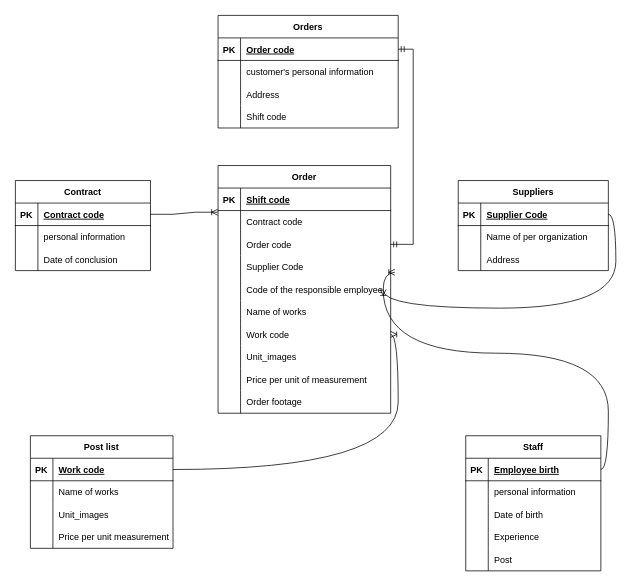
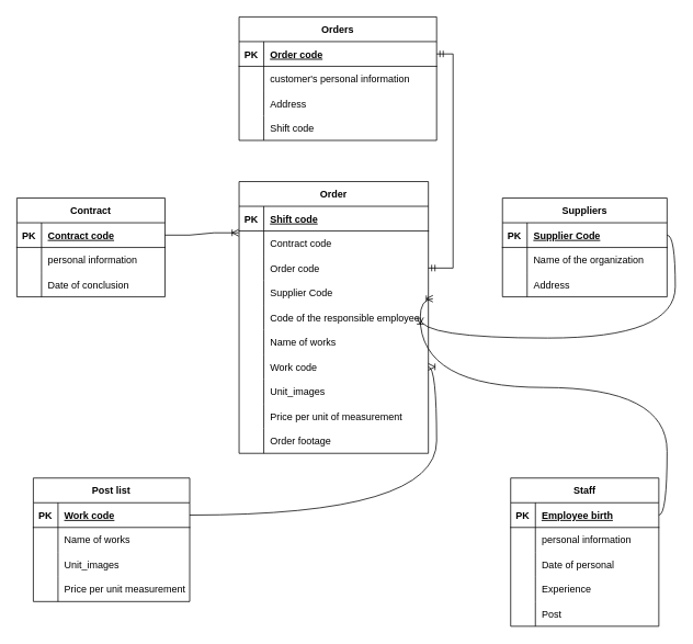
- <mxCell id="62" value="Name of per organization" style="shape=partialRectangle;connectable=0;fillColor=none;top=0;left=0;bottom=0;right=0;align=left;spacingLeft=6;overflow=hidden;" parent="60" vertex="1"><mxGeometry x="30" width="170" height="30" as="geometry"><mxRectangle width="170" height="30" as="alternateBounds" /></mxGeometry></mxCell>
+ <mxCell id="62" value="Name of the organization" style="shape=partialRectangle;connectable=0;fillColor=none;top=0;left=0;bottom=0;right=0;align=left;spacingLeft=6;overflow=hidden;" parent="60" vertex="1"><mxGeometry x="30" width="170" height="30" as="geometry"><mxRectangle width="170" height="30" as="alternateBounds" /></mxGeometry></mxCell>
- <mxCell id="75" value="Date of birth" style="shape=partialRectangle;connectable=0;fillColor=none;top=0;left=0;bottom=0;right=0;align=left;spacingLeft=6;overflow=hidden;" parent="73" vertex="1"><mxGeometry x="30" width="150" height="30" as="geometry"><mxRectangle width="150" height="30" as="alternateBounds" /></mxGeometry></mxCell>
+ <mxCell id="75" value="Date of personal" style="shape=partialRectangle;connectable=0;fillColor=none;top=0;left=0;bottom=0;right=0;align=left;spacingLeft=6;overflow=hidden;" parent="73" vertex="1"><mxGeometry x="30" width="150" height="30" as="geometry"><mxRectangle width="150" height="30" as="alternateBounds" /></mxGeometry></mxCell>
